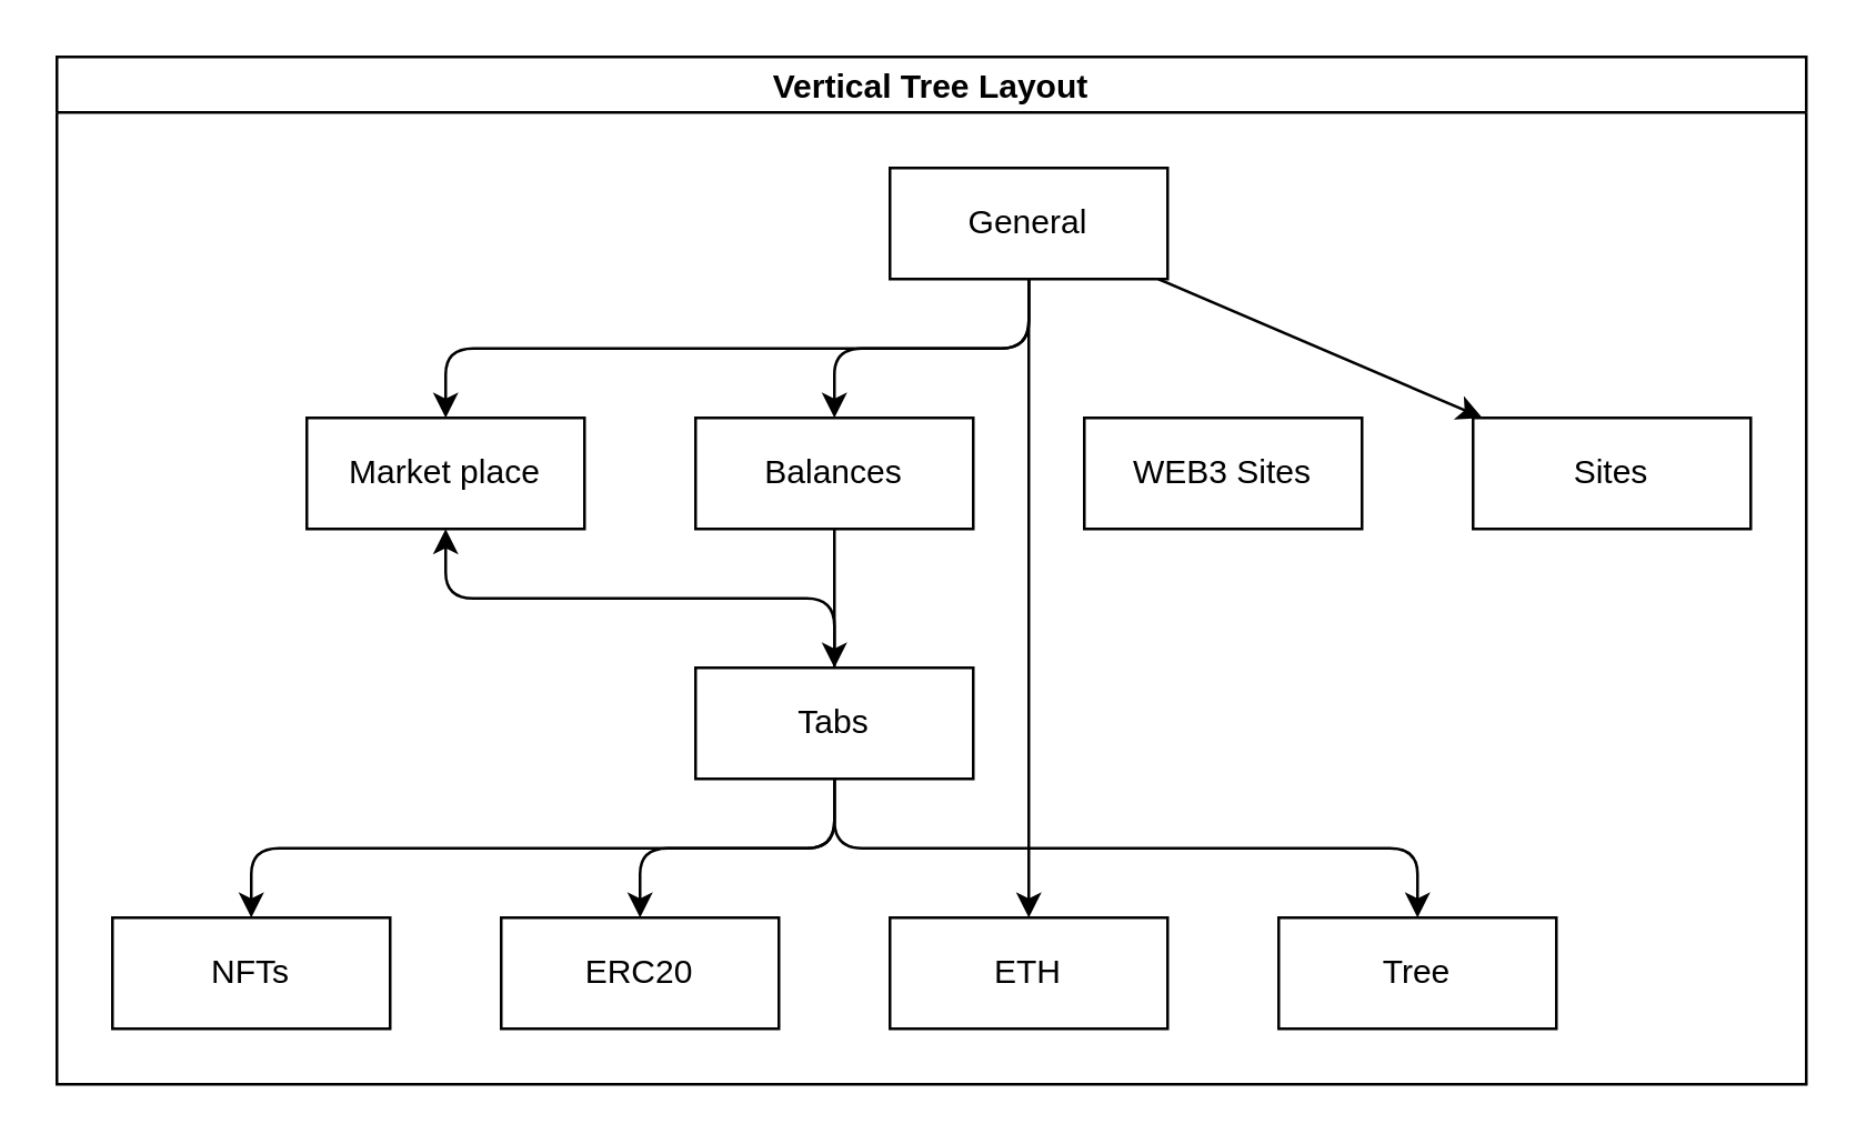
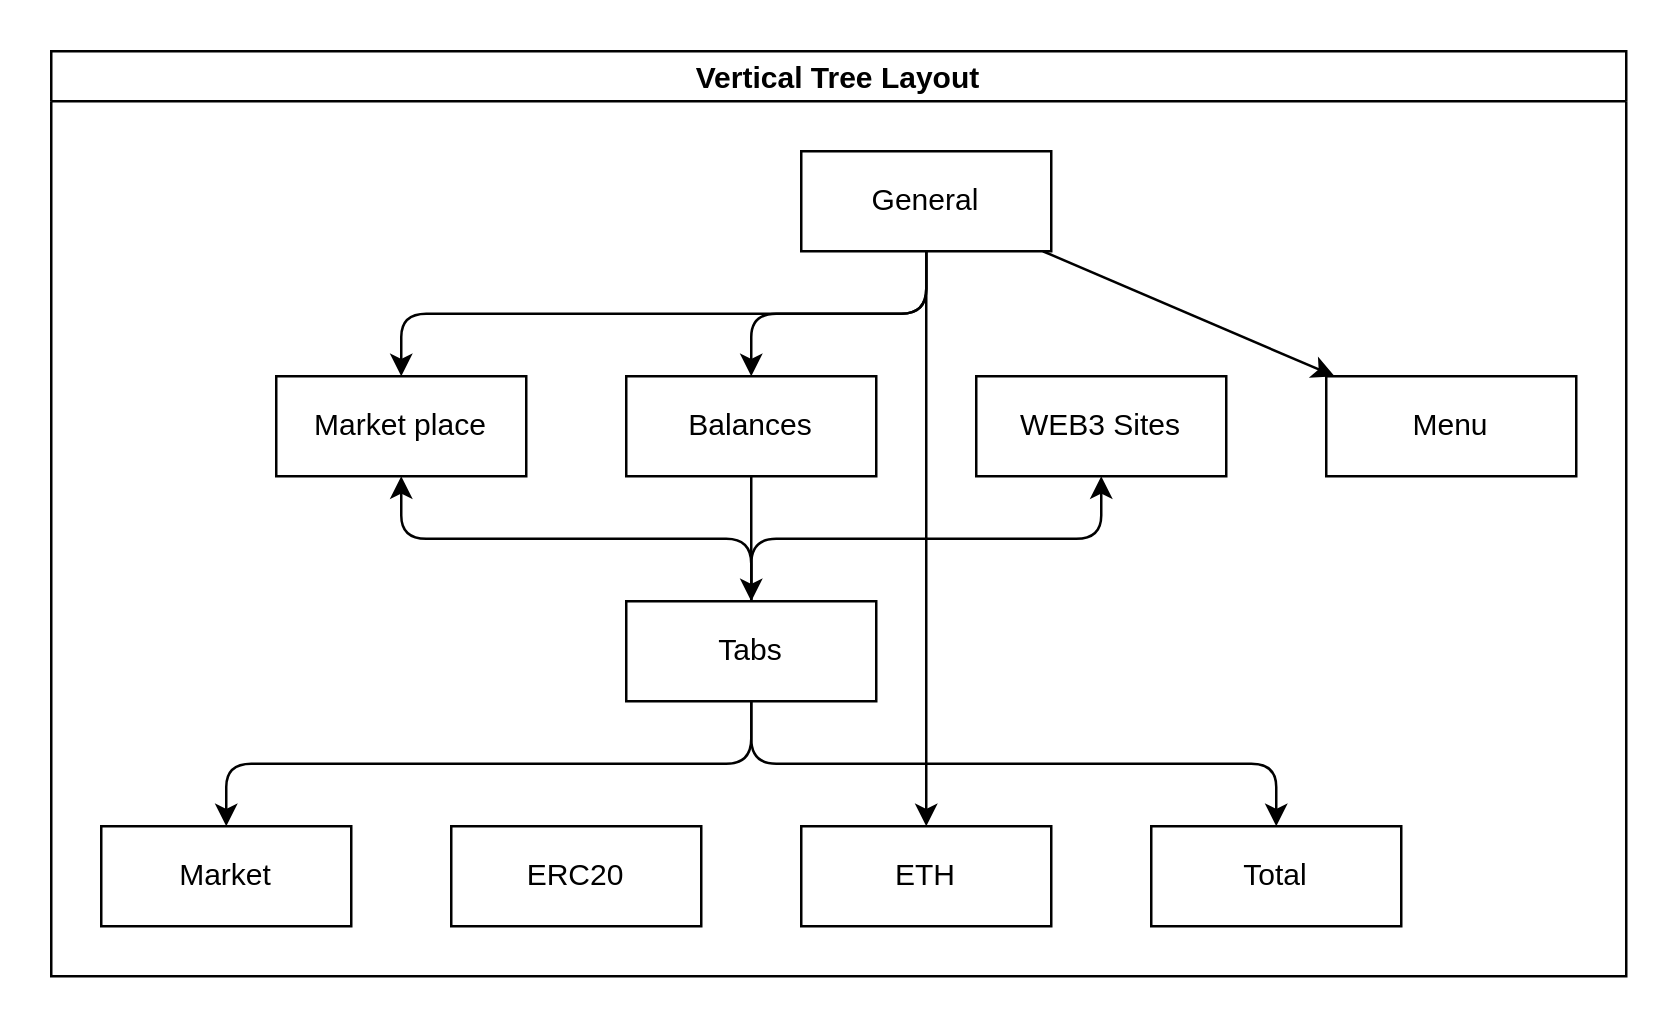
- <mxCell id="21" value="Sites&lt;br&gt;" style="whiteSpace=wrap;html=1;" vertex="1" parent="2"><mxGeometry x="510" y="130" width="100" height="40" as="geometry" /></mxCell>
+ <mxCell id="21" value="Menu&lt;br&gt;" style="whiteSpace=wrap;html=1;" vertex="1" parent="2"><mxGeometry x="510" y="130" width="100" height="40" as="geometry" /></mxCell>
- <mxCell id="14" value="" style="edgeStyle=elbowEdgeStyle;elbow=vertical;html=1;rounded=1;curved=0;sourcePerimeterSpacing=0;targetPerimeterSpacing=0;startSize=6;endSize=6;" edge="1" target="15" source="11" parent="2"><mxGeometry relative="1" as="geometry"><mxPoint x="145" y="230" as="sourcePoint" /></mxGeometry></mxCell>
+ <mxCell id="14" value="" style="edgeStyle=elbowEdgeStyle;elbow=vertical;html=1;rounded=1;curved=0;sourcePerimeterSpacing=0;targetPerimeterSpacing=0;startSize=6;endSize=6;" edge="1" target="4" source="11" parent="2"><mxGeometry relative="1" as="geometry"><mxPoint x="145" y="230" as="sourcePoint" /></mxGeometry></mxCell>
- <mxCell id="13" value="NFTs" style="whiteSpace=wrap;html=1;" vertex="1" parent="2"><mxGeometry x="20" y="310" width="100" height="40" as="geometry" /></mxCell>
+ <mxCell id="13" value="Market" style="whiteSpace=wrap;html=1;" vertex="1" parent="2"><mxGeometry x="20" y="310" width="100" height="40" as="geometry" /></mxCell>
- <mxCell id="19" value="Tree" style="whiteSpace=wrap;html=1;" vertex="1" parent="2"><mxGeometry x="440" y="310" width="100" height="40" as="geometry" /></mxCell>
+ <mxCell id="19" value="Total" style="whiteSpace=wrap;html=1;" vertex="1" parent="2"><mxGeometry x="440" y="310" width="100" height="40" as="geometry" /></mxCell>
